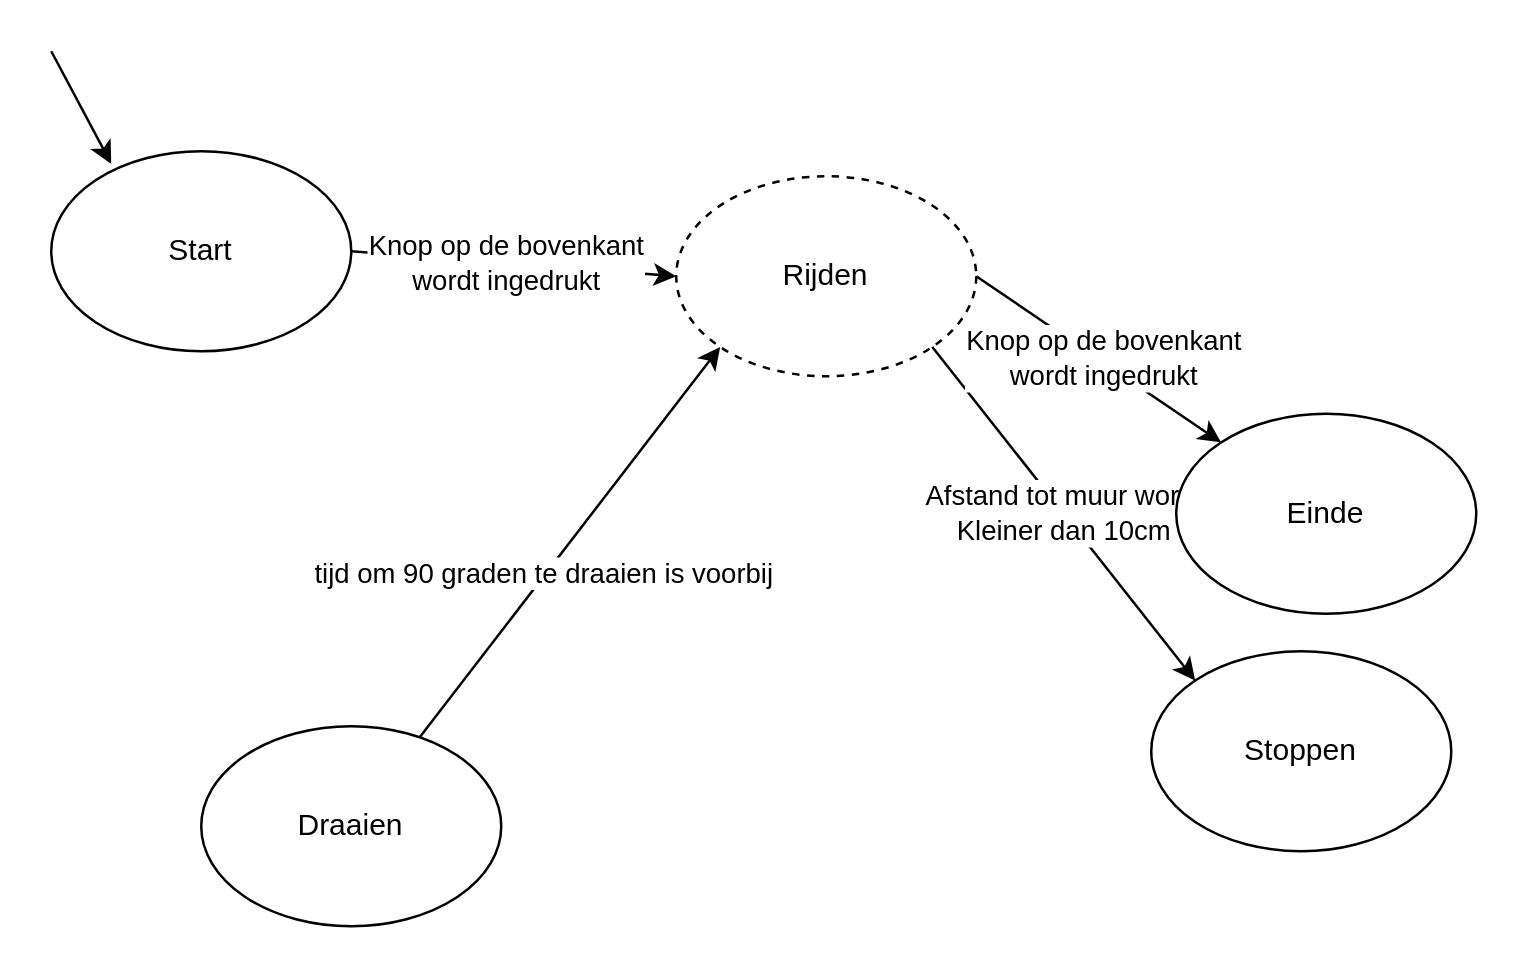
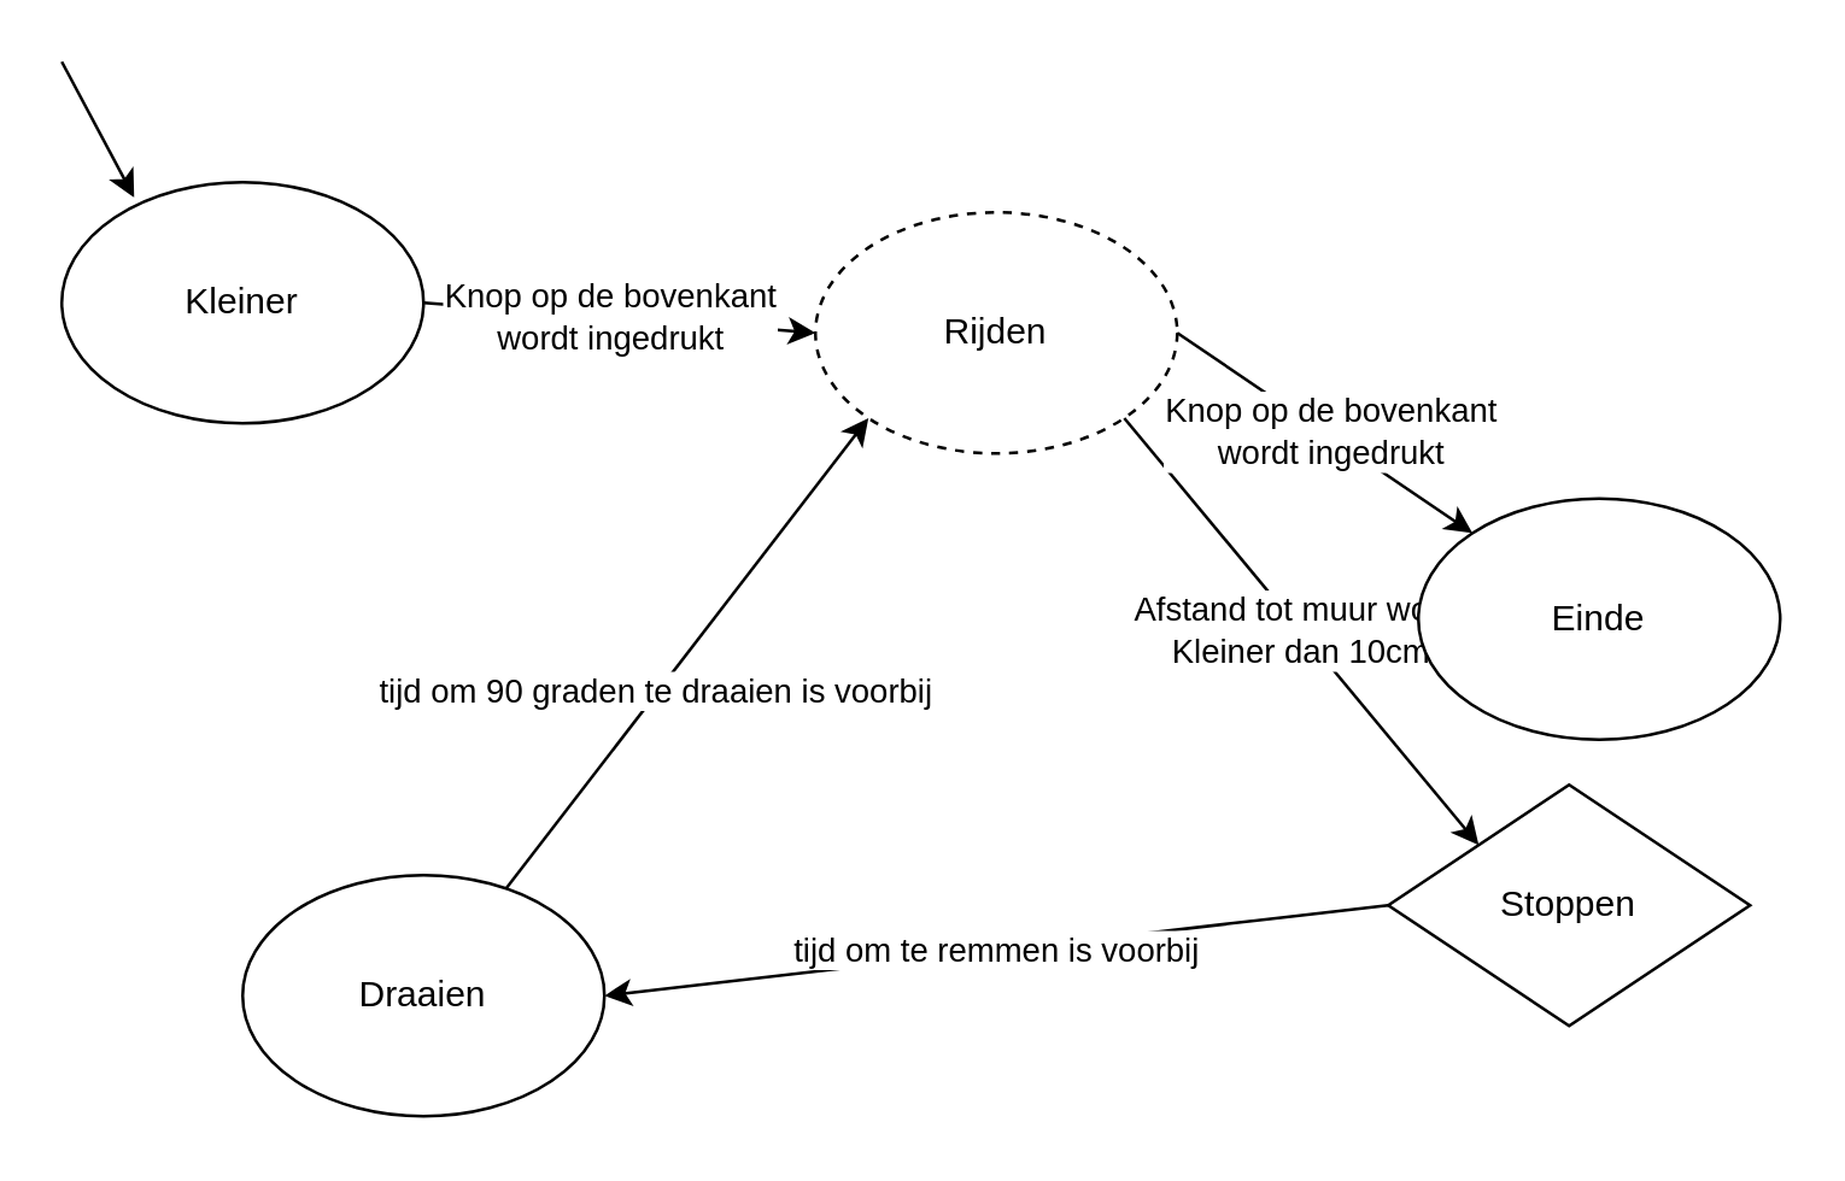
- <mxCell id="2" value="Start" style="ellipse;whiteSpace=wrap;html=1;" vertex="1" parent="1"><mxGeometry x="20" y="60" width="120" height="80" as="geometry" /></mxCell>
+ <mxCell id="2" value="Kleiner" style="ellipse;whiteSpace=wrap;html=1;" vertex="1" parent="1"><mxGeometry x="20" y="60" width="120" height="80" as="geometry" /></mxCell>
- <mxCell id="4" value="Stoppen" style="ellipse;whiteSpace=wrap;html=1;" vertex="1" parent="1"><mxGeometry x="460" y="260" width="120" height="80" as="geometry" /></mxCell>
+ <mxCell id="4" value="Stoppen" style="rhombus;whiteSpace=wrap;html=1;" vertex="1" parent="1"><mxGeometry x="460" y="260" width="120" height="80" as="geometry" /></mxCell>
+ <mxCell id="9" value="tijd om te remmen is voorbij" style="endArrow=classic;html=1;rounded=0;entryX=1;entryY=0.5;entryDx=0;entryDy=0;exitX=0;exitY=0.5;exitDx=0;exitDy=0;" edge="1" parent="1" source="4" target="5"><mxGeometry width="50" height="50" relative="1" as="geometry"><mxPoint x="320" y="430" as="sourcePoint" /><mxPoint x="370" y="380" as="targetPoint" /></mxGeometry></mxCell>
